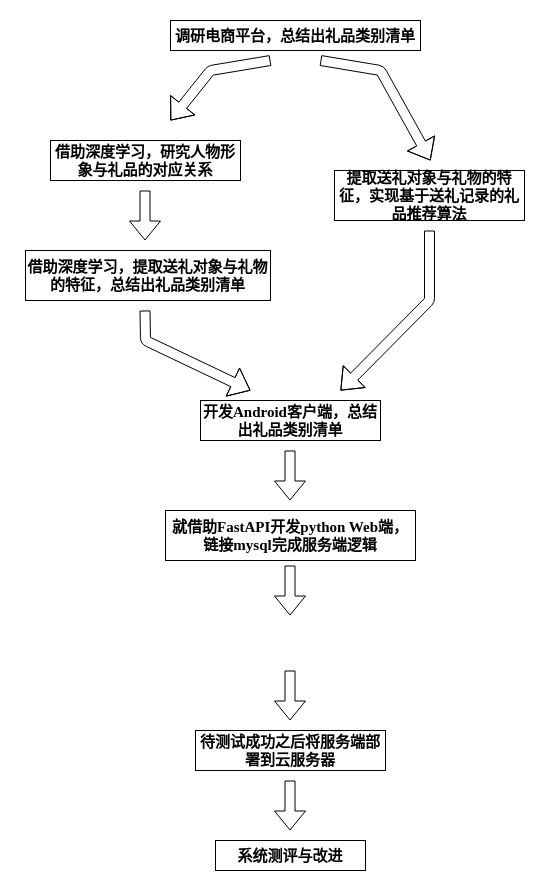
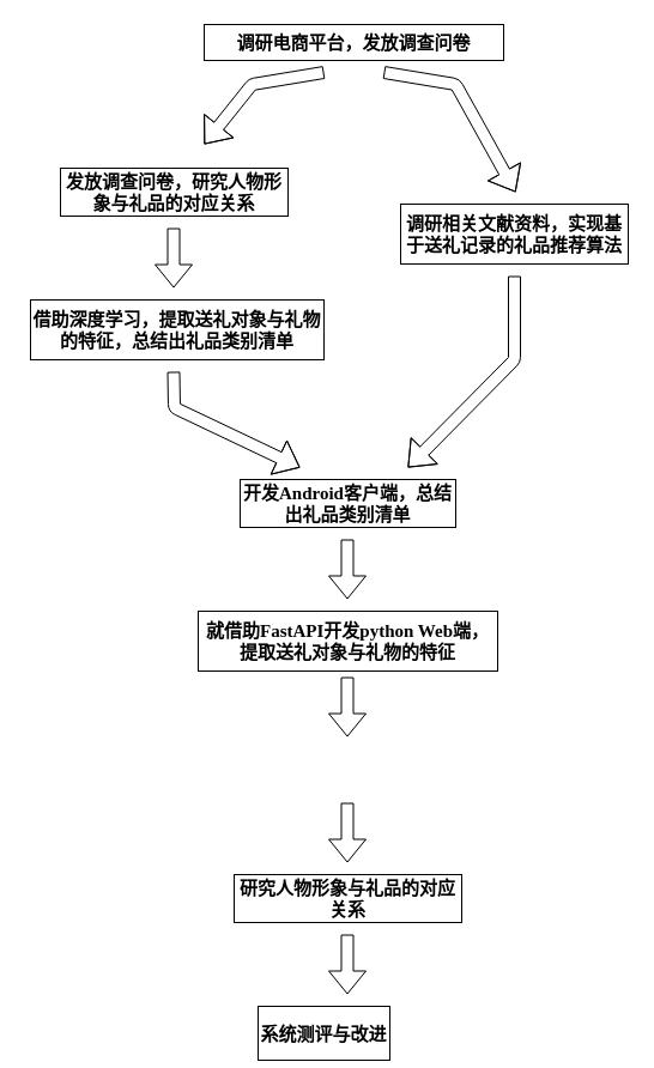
- <mxCell id="3" value="&lt;b&gt;&lt;font style=&quot;font-size: 15px&quot; face=&quot;Comic Sans MS&quot;&gt;调研电商平台，总结出礼品类别清单&lt;/font&gt;&lt;/b&gt;" style="rounded=0;whiteSpace=wrap;html=1;" vertex="1" parent="2"><mxGeometry width="250" height="30" as="geometry" /></mxCell>
+ <mxCell id="3" value="&lt;b&gt;&lt;font style=&quot;font-size: 15px&quot; face=&quot;Comic Sans MS&quot;&gt;调研电商平台，发放调查问卷&lt;/font&gt;&lt;/b&gt;" style="rounded=0;whiteSpace=wrap;html=1;" vertex="1" parent="2"><mxGeometry width="250" height="30" as="geometry" /></mxCell>
- <mxCell id="6" value="&lt;b&gt;&lt;font style=&quot;font-size: 15px&quot; face=&quot;Comic Sans MS&quot;&gt;&lt;font style=&quot;vertical-align: inherit&quot;&gt;&lt;font style=&quot;vertical-align: inherit&quot;&gt;借助深度学习，研究人物形象与礼品的对应关系&lt;/font&gt;&lt;/font&gt;&lt;/font&gt;&lt;/b&gt;" style="rounded=0;whiteSpace=wrap;html=1;" vertex="1" parent="5"><mxGeometry x="30" y="-10" width="190" height="40" as="geometry" /></mxCell>
+ <mxCell id="6" value="&lt;b&gt;&lt;font style=&quot;font-size: 15px&quot; face=&quot;Comic Sans MS&quot;&gt;&lt;font style=&quot;vertical-align: inherit&quot;&gt;&lt;font style=&quot;vertical-align: inherit&quot;&gt;发放调查问卷，研究人物形象与礼品的对应关系&lt;/font&gt;&lt;/font&gt;&lt;/font&gt;&lt;/b&gt;" style="rounded=0;whiteSpace=wrap;html=1;" vertex="1" parent="5"><mxGeometry x="30" y="-10" width="190" height="40" as="geometry" /></mxCell>
- <mxCell id="24" value="&lt;b&gt;&lt;font style=&quot;font-size: 15px&quot; face=&quot;Comic Sans MS&quot;&gt;&lt;font style=&quot;vertical-align: inherit&quot;&gt;&lt;font style=&quot;vertical-align: inherit&quot;&gt;&lt;font style=&quot;vertical-align: inherit&quot;&gt;&lt;font style=&quot;vertical-align: inherit&quot;&gt;提取送礼对象与礼物的特征，实现基于送礼记录的礼品推荐算法&lt;/font&gt;&lt;/font&gt;&lt;/font&gt;&lt;/font&gt;&lt;/font&gt;&lt;/b&gt;" style="rounded=0;whiteSpace=wrap;html=1;" vertex="1" parent="1"><mxGeometry x="334" y="170" width="190" height="50" as="geometry" /></mxCell>
+ <mxCell id="24" value="&lt;b&gt;&lt;font style=&quot;font-size: 15px&quot; face=&quot;Comic Sans MS&quot;&gt;&lt;font style=&quot;vertical-align: inherit&quot;&gt;&lt;font style=&quot;vertical-align: inherit&quot;&gt;&lt;font style=&quot;vertical-align: inherit&quot;&gt;&lt;font style=&quot;vertical-align: inherit&quot;&gt;调研相关文献资料，实现基于送礼记录的礼品推荐算法&lt;/font&gt;&lt;/font&gt;&lt;/font&gt;&lt;/font&gt;&lt;/font&gt;&lt;/b&gt;" style="rounded=0;whiteSpace=wrap;html=1;" vertex="1" parent="1"><mxGeometry x="334" y="170" width="190" height="50" as="geometry" /></mxCell>
- <mxCell id="22" value="&lt;font face=&quot;Comic Sans MS&quot;&gt;&lt;span style=&quot;font-size: 15px&quot;&gt;&lt;b&gt;&lt;font style=&quot;vertical-align: inherit&quot;&gt;&lt;font style=&quot;vertical-align: inherit&quot;&gt;就借助FastAPI开发python Web端，链接mysql完成服务端逻辑&lt;/font&gt;&lt;/font&gt;&lt;/b&gt;&lt;/span&gt;&lt;/font&gt;" style="rounded=0;whiteSpace=wrap;html=1;" vertex="1" parent="1"><mxGeometry x="165" y="510" width="250" height="50" as="geometry" /></mxCell>
+ <mxCell id="22" value="&lt;font face=&quot;Comic Sans MS&quot;&gt;&lt;span style=&quot;font-size: 15px&quot;&gt;&lt;b&gt;&lt;font style=&quot;vertical-align: inherit&quot;&gt;&lt;font style=&quot;vertical-align: inherit&quot;&gt;就借助FastAPI开发python Web端，提取送礼对象与礼物的特征&lt;/font&gt;&lt;/font&gt;&lt;/b&gt;&lt;/span&gt;&lt;/font&gt;" style="rounded=0;whiteSpace=wrap;html=1;" vertex="1" parent="1"><mxGeometry x="165" y="510" width="250" height="50" as="geometry" /></mxCell>
- <mxCell id="15" value="&lt;b&gt;&lt;font style=&quot;font-size: 15px&quot; face=&quot;Comic Sans MS&quot;&gt;&lt;font style=&quot;vertical-align: inherit&quot;&gt;&lt;font style=&quot;vertical-align: inherit&quot;&gt;&lt;font style=&quot;vertical-align: inherit&quot;&gt;&lt;font style=&quot;vertical-align: inherit&quot;&gt;待测试成功之后将服务端部署到云服务器&lt;/font&gt;&lt;/font&gt;&lt;/font&gt;&lt;/font&gt;&lt;/font&gt;&lt;/b&gt;" style="rounded=0;whiteSpace=wrap;html=1;" vertex="1" parent="13"><mxGeometry x="30" y="-10" width="190" height="40" as="geometry" /></mxCell>
+ <mxCell id="15" value="&lt;b&gt;&lt;font style=&quot;font-size: 15px&quot; face=&quot;Comic Sans MS&quot;&gt;&lt;font style=&quot;vertical-align: inherit&quot;&gt;&lt;font style=&quot;vertical-align: inherit&quot;&gt;&lt;font style=&quot;vertical-align: inherit&quot;&gt;&lt;font style=&quot;vertical-align: inherit&quot;&gt;研究人物形象与礼品的对应关系&lt;/font&gt;&lt;/font&gt;&lt;/font&gt;&lt;/font&gt;&lt;/font&gt;&lt;/b&gt;" style="rounded=0;whiteSpace=wrap;html=1;" vertex="1" parent="13"><mxGeometry x="30" y="-10" width="190" height="40" as="geometry" /></mxCell>
- <mxCell id="26" value="&lt;font face=&quot;Comic Sans MS&quot;&gt;&lt;span style=&quot;font-size: 15px&quot;&gt;&lt;b&gt;系统测评与改进&lt;/b&gt;&lt;/span&gt;&lt;/font&gt;" style="rounded=0;whiteSpace=wrap;html=1;" vertex="1" parent="1"><mxGeometry x="215" y="840" width="150" height="30" as="geometry" /></mxCell>
+ <mxCell id="26" value="&lt;font face=&quot;Comic Sans MS&quot;&gt;&lt;span style=&quot;font-size: 15px&quot;&gt;&lt;b&gt;系统测评与改进&lt;/b&gt;&lt;/span&gt;&lt;/font&gt;" style="rounded=0;whiteSpace=wrap;html=1;" vertex="1" parent="1"><mxGeometry x="215" y="840" width="110" height="45" as="geometry" /></mxCell>
